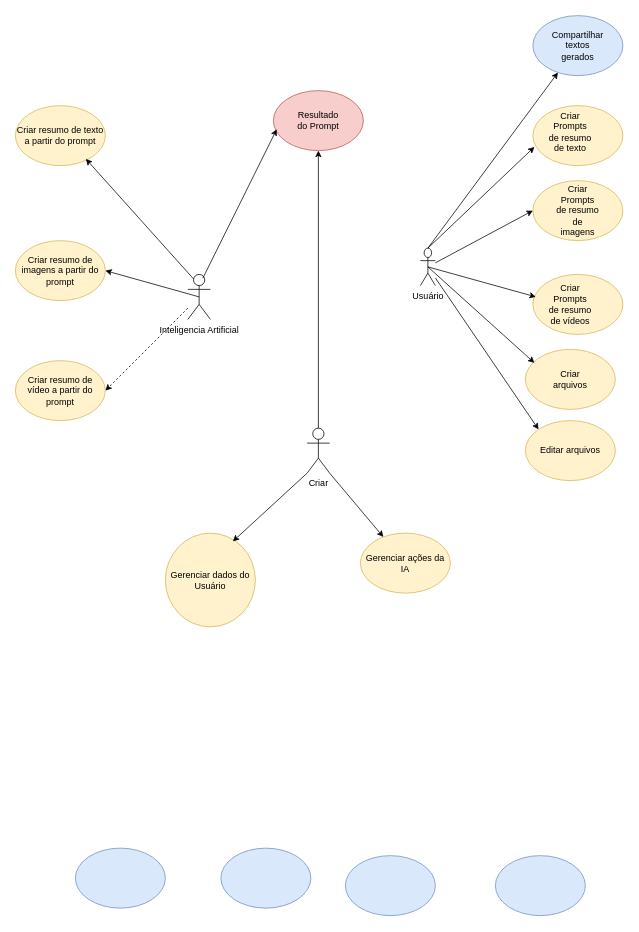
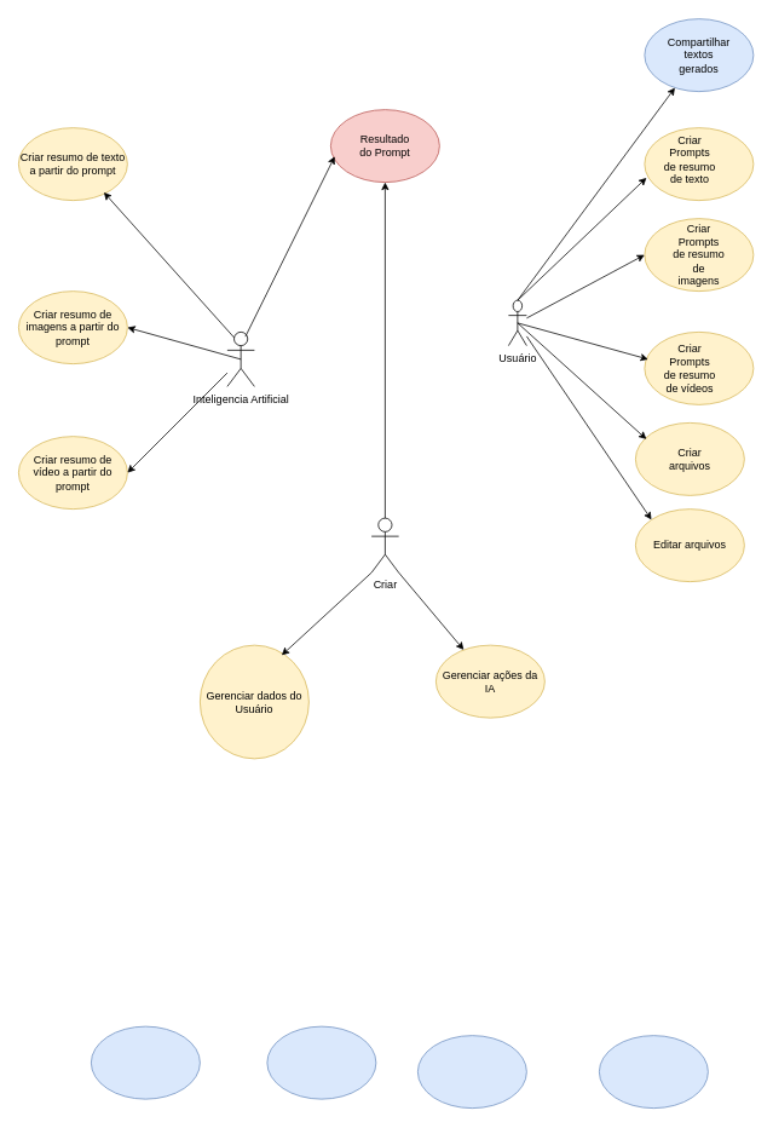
- <mxCell id="25" value="" style="endArrow=classic;html=1;rounded=0;entryX=1;entryY=0.5;entryDx=0;entryDy=0;dashed=1;" parent="1" source="17" target="14" edge="1"><mxGeometry width="50" height="50" relative="1" as="geometry"><mxPoint x="255" y="540" as="sourcePoint" /><mxPoint x="305" y="490" as="targetPoint" /></mxGeometry></mxCell>
+ <mxCell id="25" value="" style="endArrow=classic;html=1;rounded=0;entryX=1;entryY=0.5;entryDx=0;entryDy=0;" parent="1" source="17" target="14" edge="1"><mxGeometry width="50" height="50" relative="1" as="geometry"><mxPoint x="255" y="540" as="sourcePoint" /><mxPoint x="305" y="490" as="targetPoint" /></mxGeometry></mxCell>
